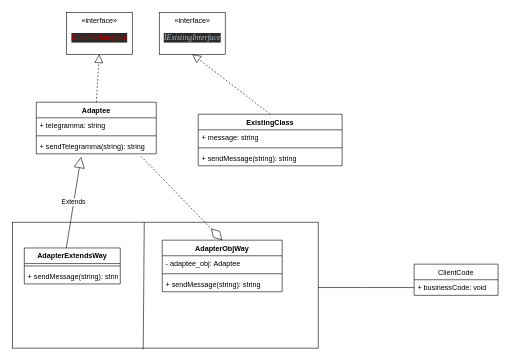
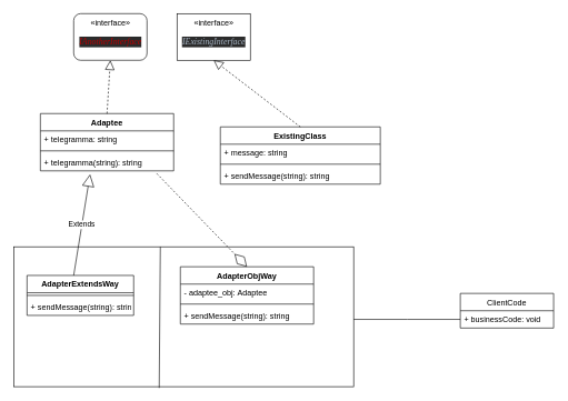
- <mxCell id="4" value="«interface»&lt;br&gt;&lt;pre style=&quot;background-color: rgb(43 , 43 , 43) ; font-family: &amp;#34;ubuntu&amp;#34; ; font-size: 9.8pt&quot;&gt;&lt;i&gt;&lt;font color=&quot;rgba(0, 0, 0, 0)&quot;&gt;IAnotherInterface&lt;/font&gt;&lt;/i&gt;&lt;/pre&gt;" style="html=1;" vertex="1" parent="1"><mxGeometry x="110" y="20" width="110" height="70" as="geometry" /></mxCell>
+ <mxCell id="4" value="«interface»&lt;br&gt;&lt;pre style=&quot;background-color: rgb(43 , 43 , 43) ; font-family: &amp;#34;ubuntu&amp;#34; ; font-size: 9.8pt&quot;&gt;&lt;i&gt;&lt;font color=&quot;rgba(0, 0, 0, 0)&quot;&gt;IAnotherInterface&lt;/font&gt;&lt;/i&gt;&lt;/pre&gt;" style="html=1;rounded=1;" vertex="1" parent="1"><mxGeometry x="110" y="20" width="110" height="70" as="geometry" /></mxCell>
- <mxCell id="10" value="+ sendTelegramma(string): string" style="text;strokeColor=none;fillColor=none;align=left;verticalAlign=top;spacingLeft=4;spacingRight=4;overflow=hidden;rotatable=0;points=[[0,0.5],[1,0.5]];portConstraint=eastwest;" vertex="1" parent="6"><mxGeometry y="60" width="200" height="26" as="geometry" /></mxCell>
+ <mxCell id="10" value="+ telegramma(string): string" style="text;strokeColor=none;fillColor=none;align=left;verticalAlign=top;spacingLeft=4;spacingRight=4;overflow=hidden;rotatable=0;points=[[0,0.5],[1,0.5]];portConstraint=eastwest;" vertex="1" parent="6"><mxGeometry y="60" width="200" height="26" as="geometry" /></mxCell>
